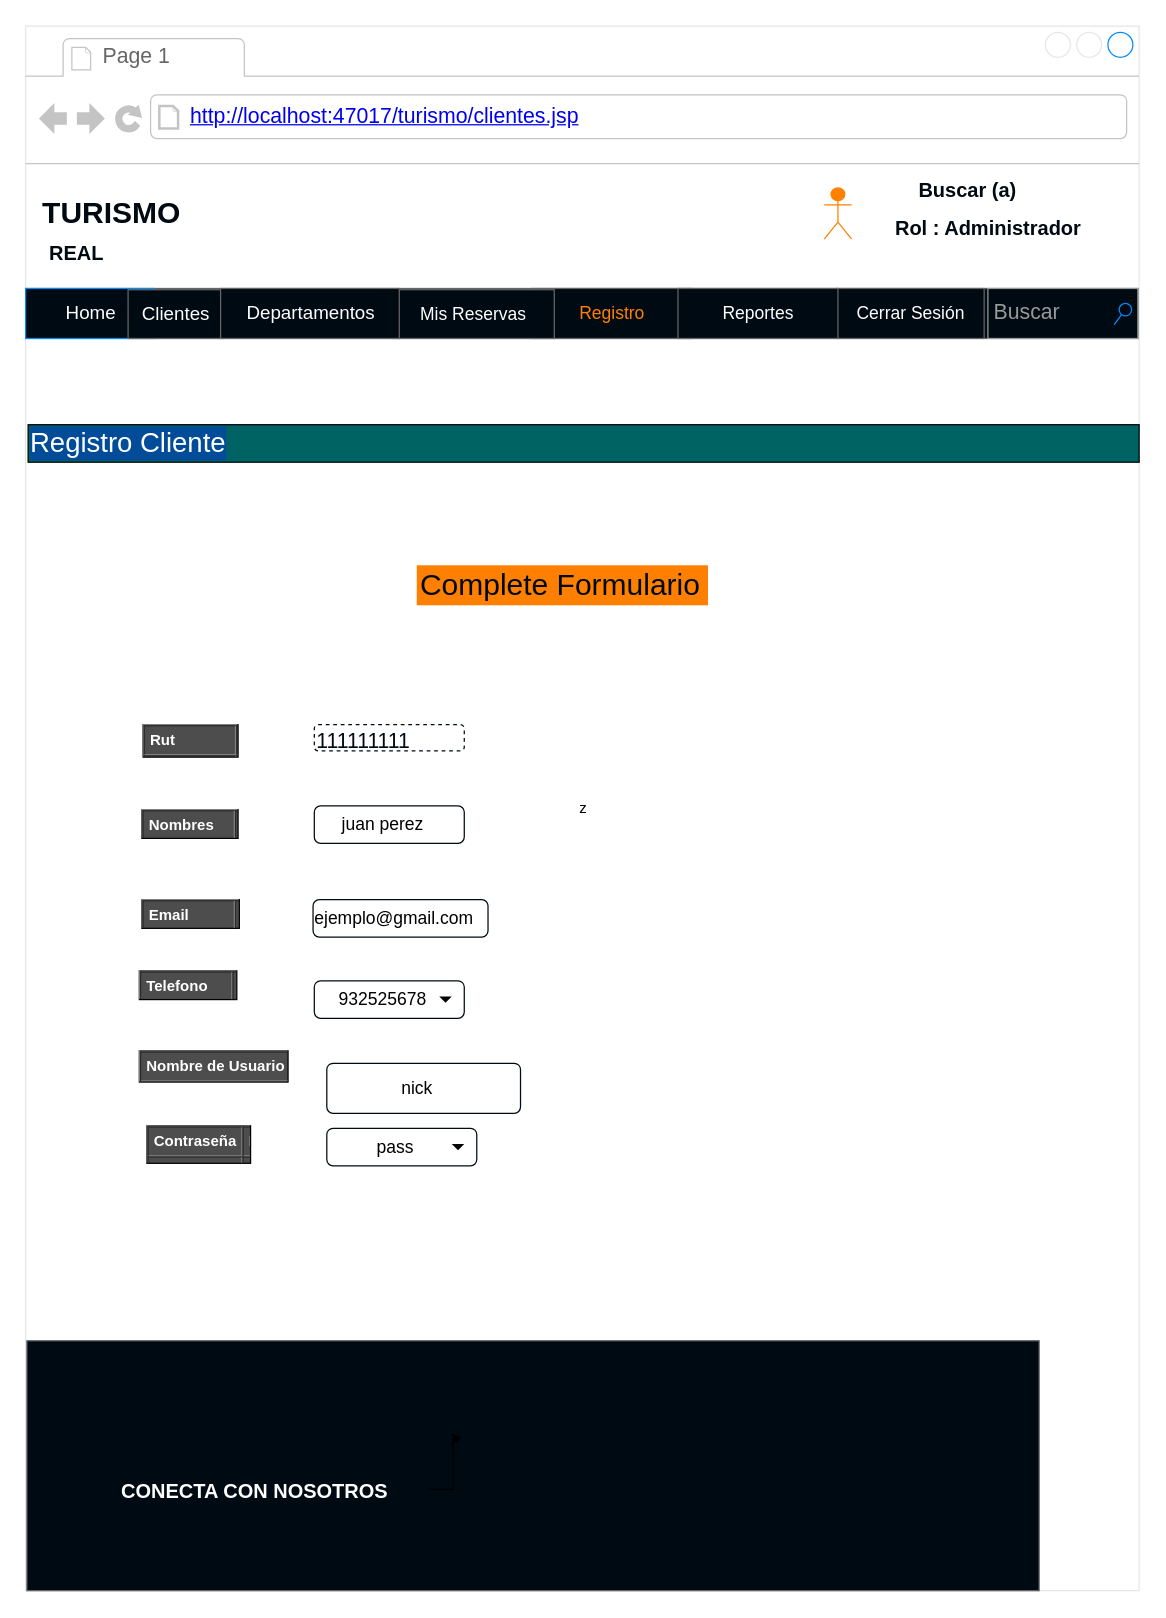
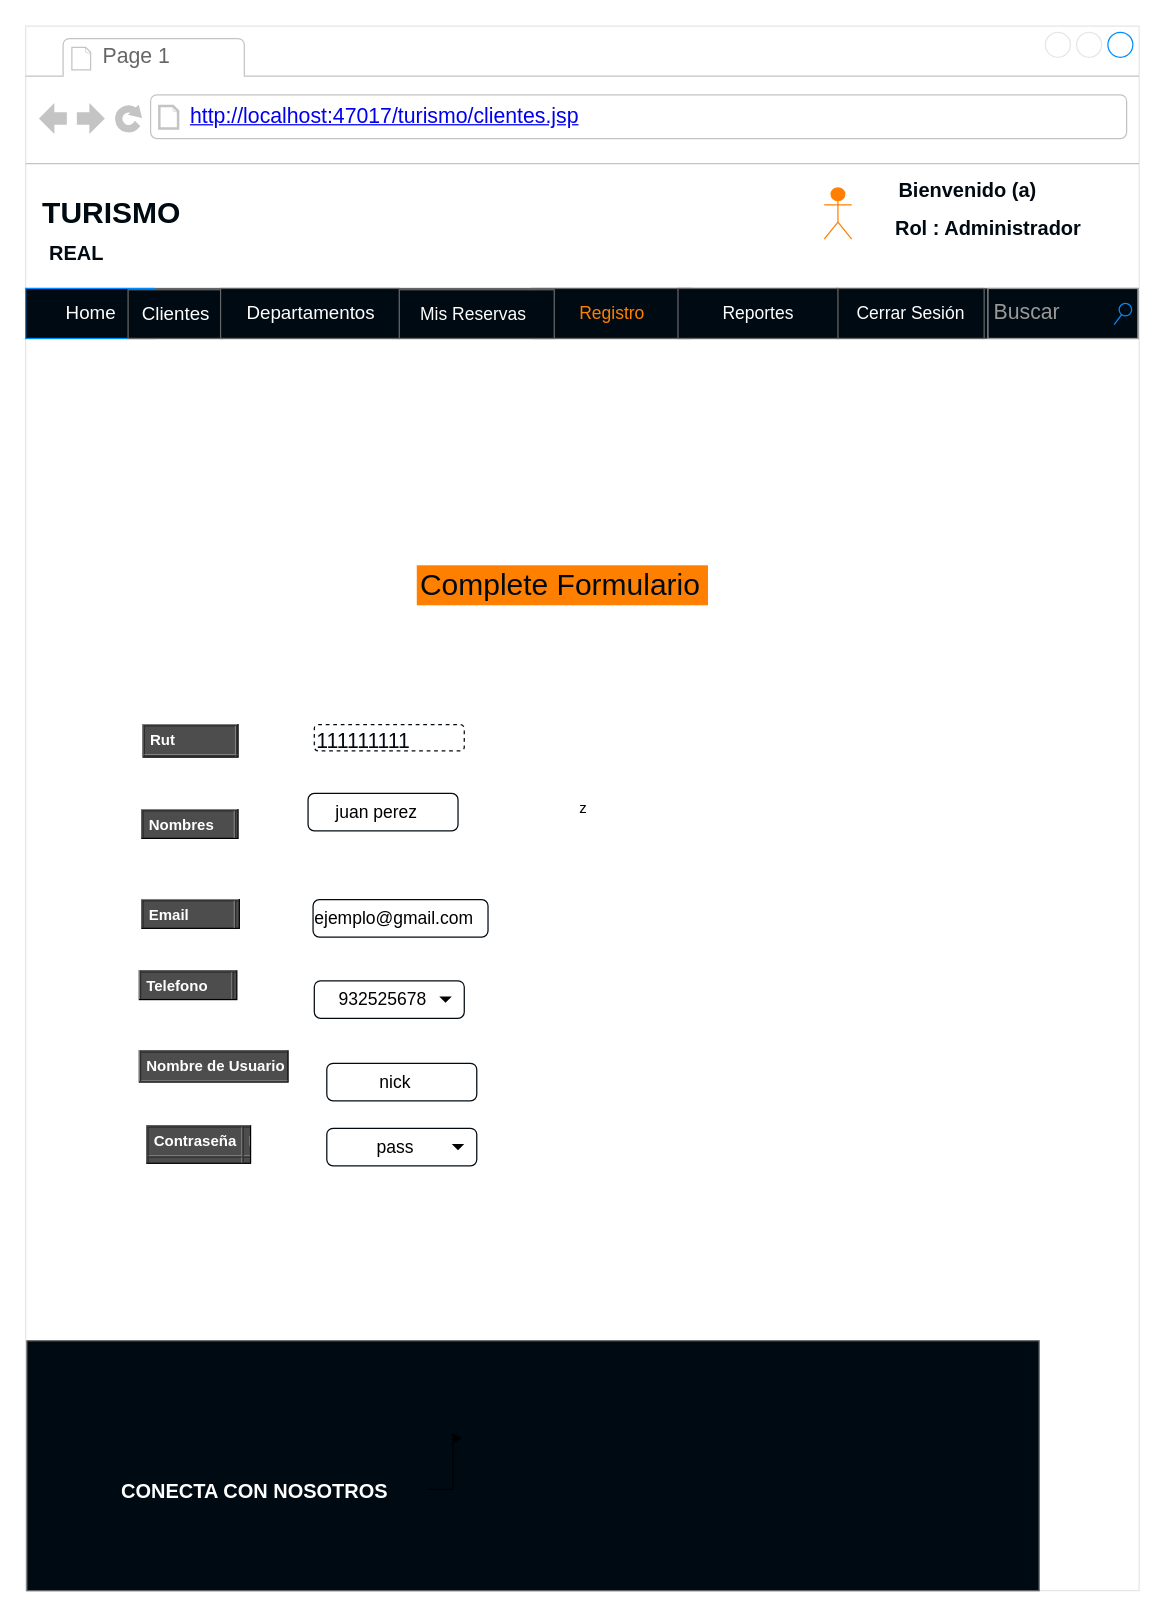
- <mxCell id="21" value="&lt;span style=&quot;font-size: 16px&quot;&gt;Buscar (a)&lt;/span&gt;" style="text;html=1;strokeColor=none;fillColor=none;align=center;verticalAlign=middle;whiteSpace=wrap;rounded=0;labelBackgroundColor=none;fontSize=22;fontColor=#000A12;fontStyle=1;direction=south;" parent="2" vertex="1"><mxGeometry x="685.5" y="109" width="136" height="41" as="geometry" /></mxCell>
+ <mxCell id="21" value="&lt;span style=&quot;font-size: 16px&quot;&gt;Bienvenido (a)&lt;/span&gt;" style="text;html=1;strokeColor=none;fillColor=none;align=center;verticalAlign=middle;whiteSpace=wrap;rounded=0;labelBackgroundColor=none;fontSize=22;fontColor=#000A12;fontStyle=1;direction=south;" parent="2" vertex="1"><mxGeometry x="685.5" y="109" width="136" height="41" as="geometry" /></mxCell>
- <mxCell id="6" value="&lt;font color=&quot;#ffffff&quot;&gt;Registro Cliente&lt;/font&gt;" style="rounded=0;whiteSpace=wrap;html=1;labelBackgroundColor=#004C99;fontSize=22;fontColor=#004C99;align=left;fillColor=#006363;" parent="2" vertex="1"><mxGeometry x="2" y="319" width="889" height="30" as="geometry" /></mxCell>
- <mxCell id="29" value="juan perez" style="html=1;shadow=0;dashed=0;shape=mxgraph.bootstrap.rrect;rSize=5;strokeColor=#000A12;spacingRight=10;fontSize=14;whiteSpace=wrap;fillColor=#ffffff;align=center;labelBackgroundColor=none;" parent="2" vertex="1"><mxGeometry x="231" y="624" width="120" height="30" as="geometry" /></mxCell>
+ <mxCell id="29" value="juan perez" style="html=1;shadow=0;dashed=0;shape=mxgraph.bootstrap.rrect;rSize=5;strokeColor=#000A12;spacingRight=10;fontSize=14;whiteSpace=wrap;fillColor=#ffffff;align=center;labelBackgroundColor=none;" parent="2" vertex="1"><mxGeometry x="226" y="614" width="120" height="30" as="geometry" /></mxCell>
- <mxCell id="36" value="nick" style="html=1;shadow=0;dashed=0;shape=mxgraph.bootstrap.rrect;rSize=5;strokeColor=#000A12;spacingRight=10;fontSize=14;whiteSpace=wrap;fillColor=#ffffff;align=center;labelBackgroundColor=none;" vertex="1" parent="2"><mxGeometry x="241" y="830" width="155" height="40" as="geometry" /></mxCell>
+ <mxCell id="36" value="nick" style="html=1;shadow=0;dashed=0;shape=mxgraph.bootstrap.rrect;rSize=5;strokeColor=#000A12;spacingRight=10;fontSize=14;whiteSpace=wrap;fillColor=#ffffff;align=center;labelBackgroundColor=none;" vertex="1" parent="2"><mxGeometry x="241" y="830" width="120" height="30" as="geometry" /></mxCell>
